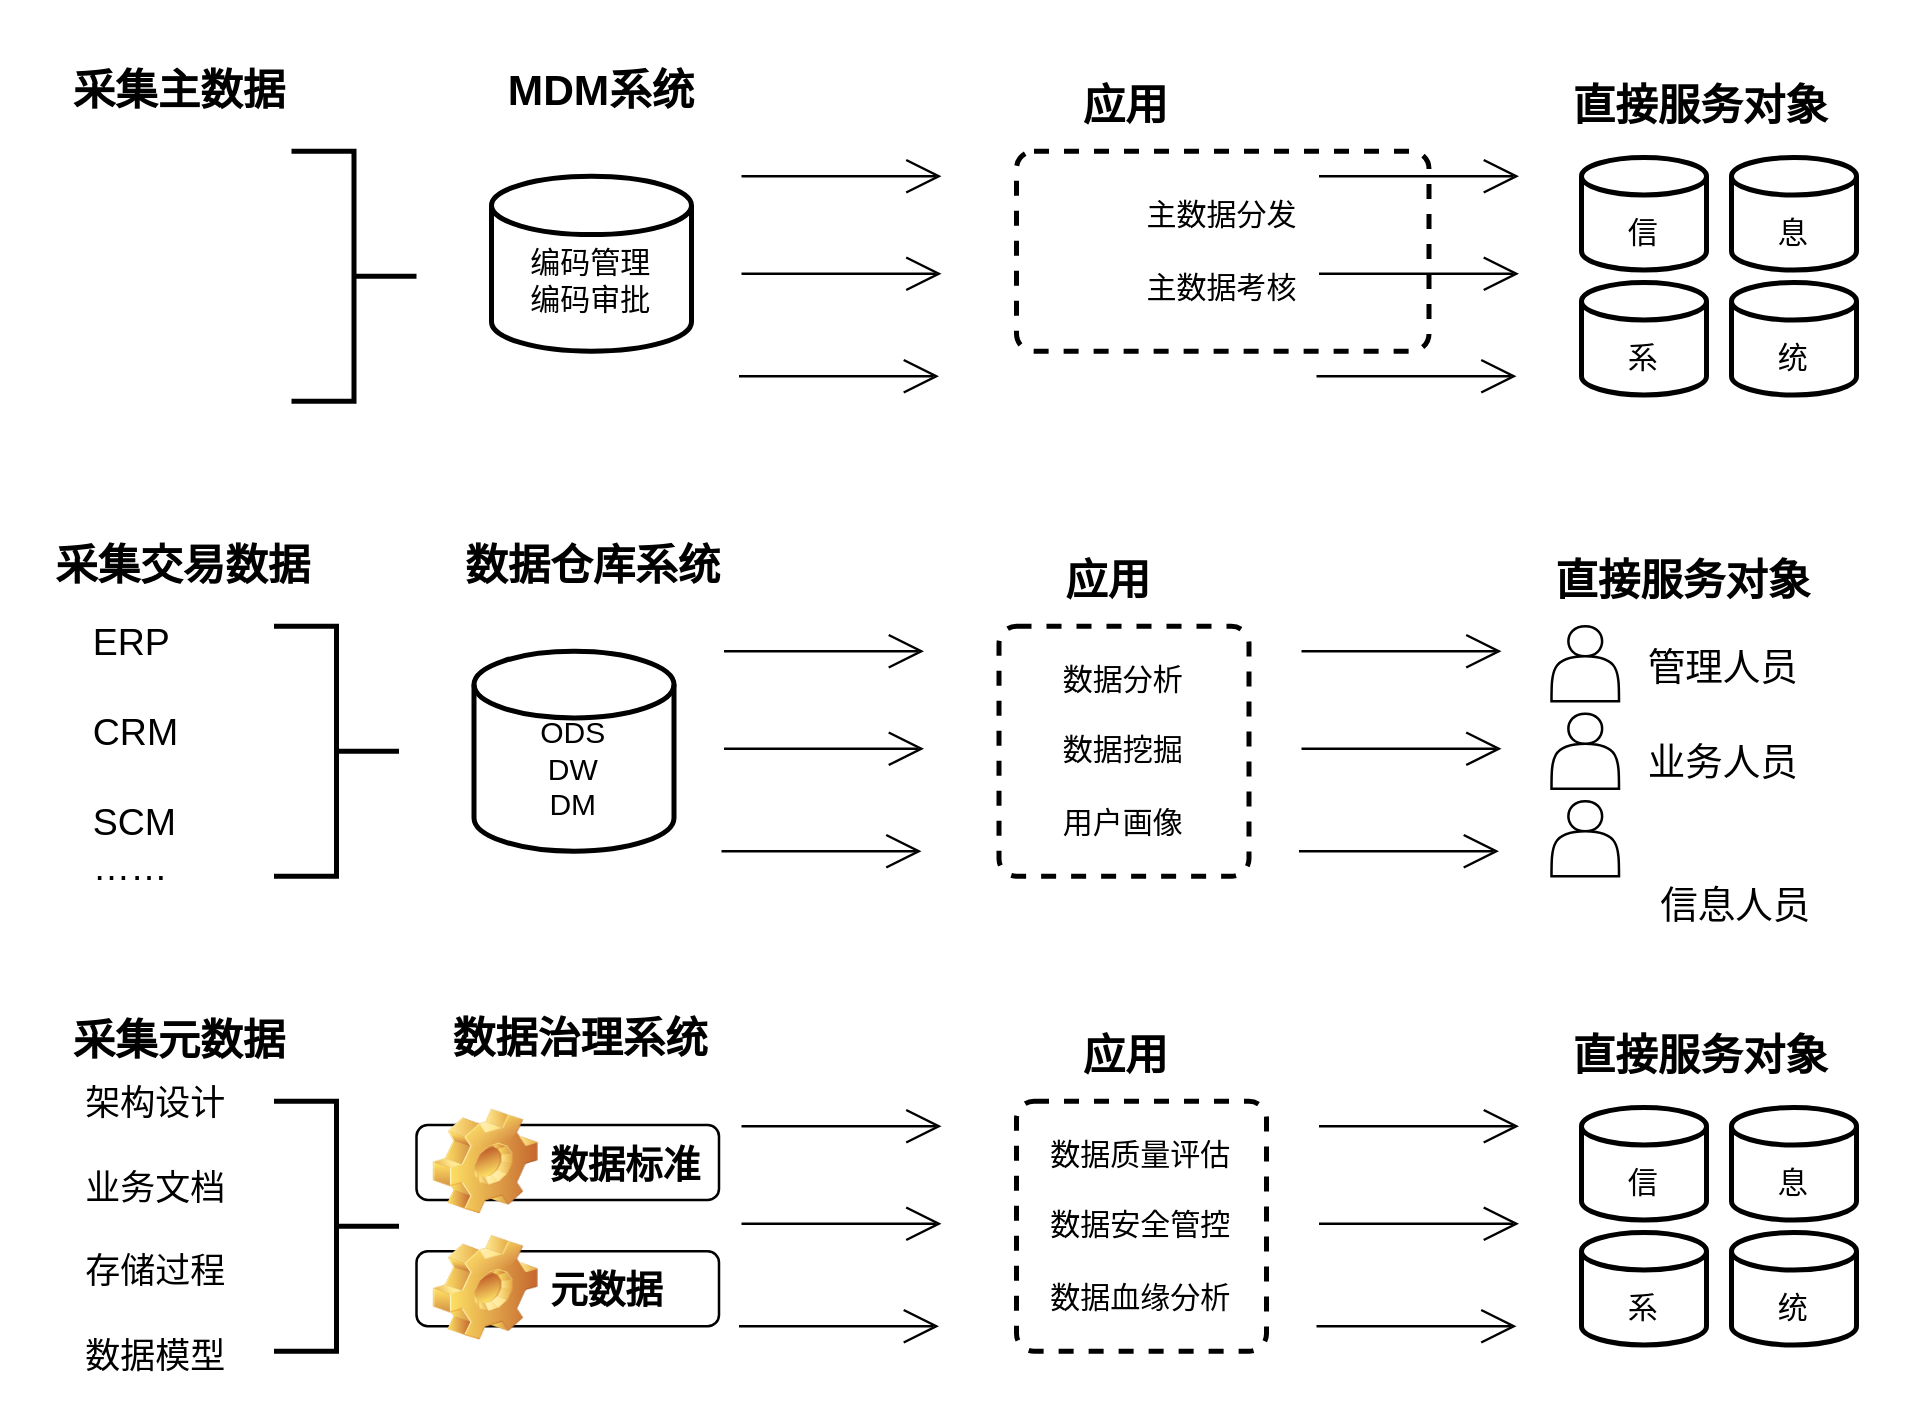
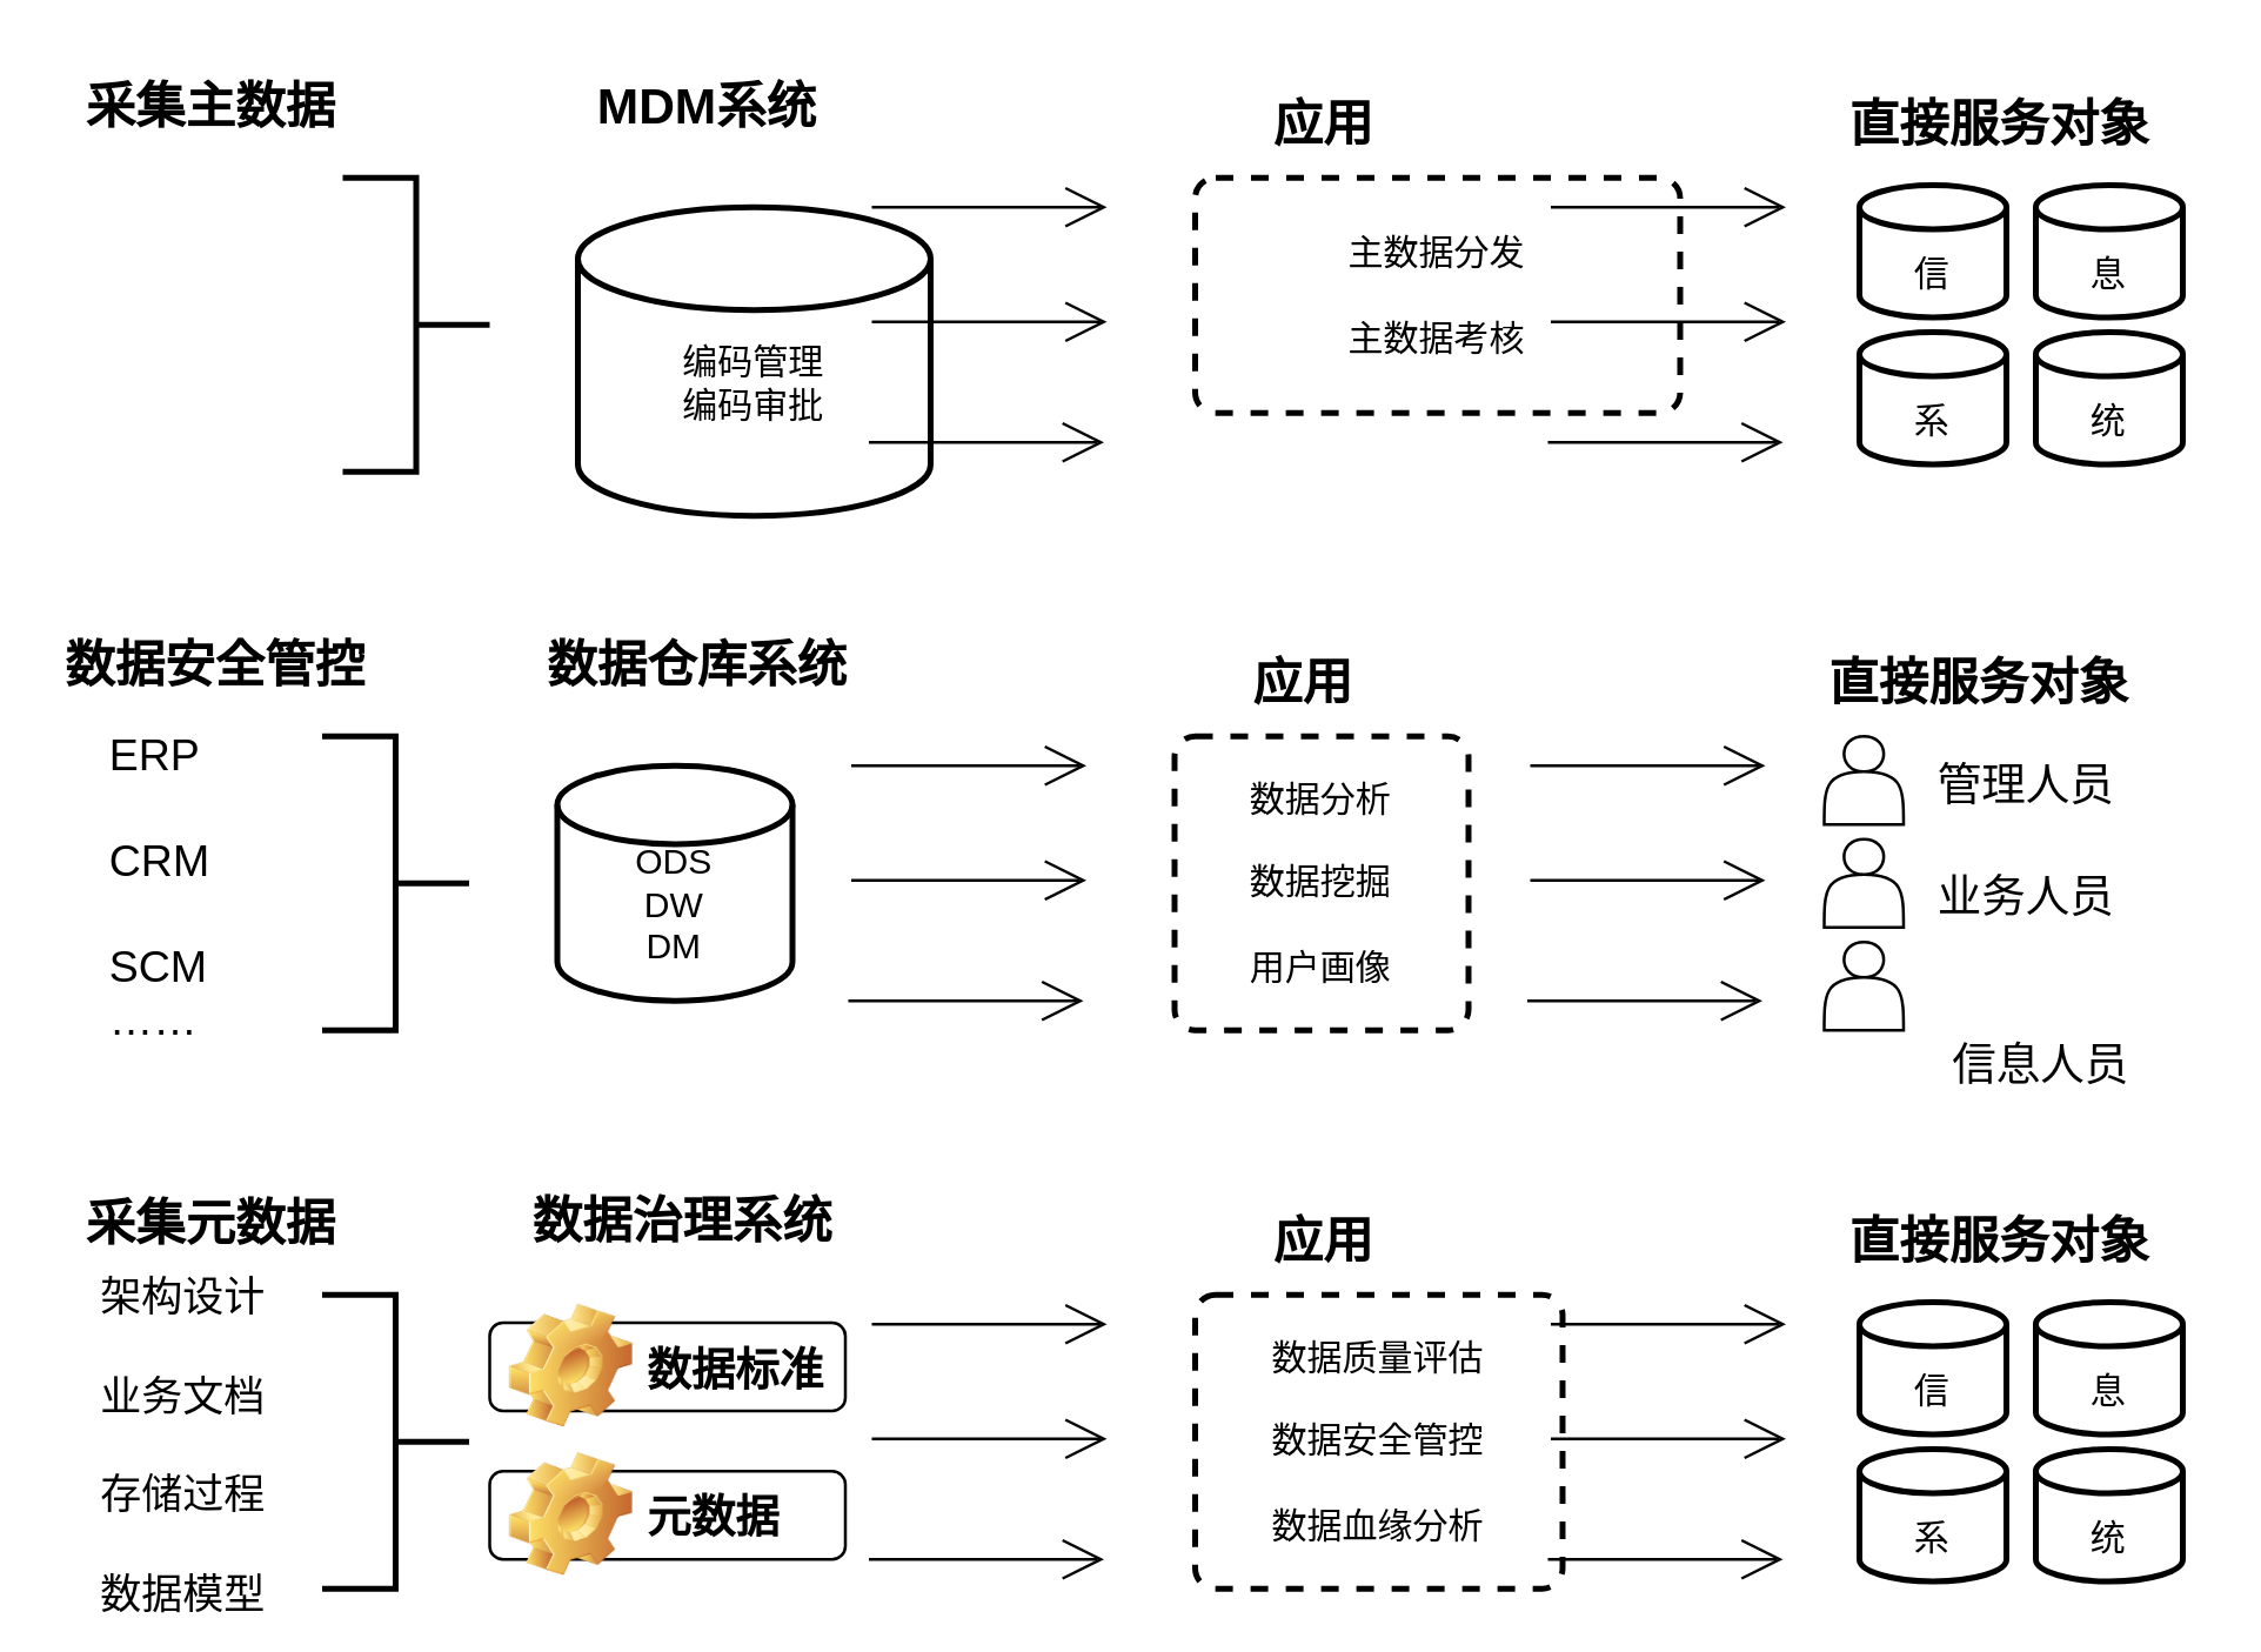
- <mxCell id="4" value="&lt;br&gt;编码管理&lt;br&gt;编码审批&lt;br&gt;" style="strokeWidth=2;html=1;shape=mxgraph.flowchart.database;whiteSpace=wrap;" vertex="1" parent="1"><mxGeometry x="196" y="70" width="80" height="70" as="geometry" /></mxCell>
+ <mxCell id="4" value="&lt;br&gt;编码管理&lt;br&gt;编码审批&lt;br&gt;" style="strokeWidth=2;html=1;shape=mxgraph.flowchart.database;whiteSpace=wrap;" vertex="1" parent="1"><mxGeometry x="196" y="70" width="120" height="105" as="geometry" /></mxCell>
- <mxCell id="20" value="&lt;b&gt;&lt;font style=&quot;font-size: 17px&quot;&gt;采集交易数据&lt;/font&gt;&lt;/b&gt;" style="text;html=1;resizable=0;points=[];autosize=1;align=left;verticalAlign=top;spacingTop=-4;" vertex="1" parent="1"><mxGeometry x="20" y="214" width="120" height="20" as="geometry" /></mxCell>
+ <mxCell id="20" value="&lt;b&gt;&lt;font style=&quot;font-size: 17px&quot;&gt;数据安全管控&lt;/font&gt;&lt;/b&gt;" style="text;html=1;resizable=0;points=[];autosize=1;align=left;verticalAlign=top;spacingTop=-4;" vertex="1" parent="1"><mxGeometry x="20" y="214" width="120" height="20" as="geometry" /></mxCell>
- <mxCell id="46" value="数据质量评估&lt;br&gt;&lt;br&gt;数据安全管控&lt;br&gt;&lt;br&gt;数据血缘分析&lt;br&gt;" style="rounded=1;whiteSpace=wrap;html=1;absoluteArcSize=1;arcSize=14;strokeWidth=2;dashed=1;" vertex="1" parent="1"><mxGeometry x="406" y="440" width="100" height="100" as="geometry" /></mxCell>
+ <mxCell id="46" value="数据质量评估&lt;br&gt;&lt;br&gt;数据安全管控&lt;br&gt;&lt;br&gt;数据血缘分析&lt;br&gt;" style="rounded=1;whiteSpace=wrap;html=1;absoluteArcSize=1;arcSize=14;strokeWidth=2;dashed=1;" vertex="1" parent="1"><mxGeometry x="406" y="440" width="125" height="100" as="geometry" /></mxCell>
